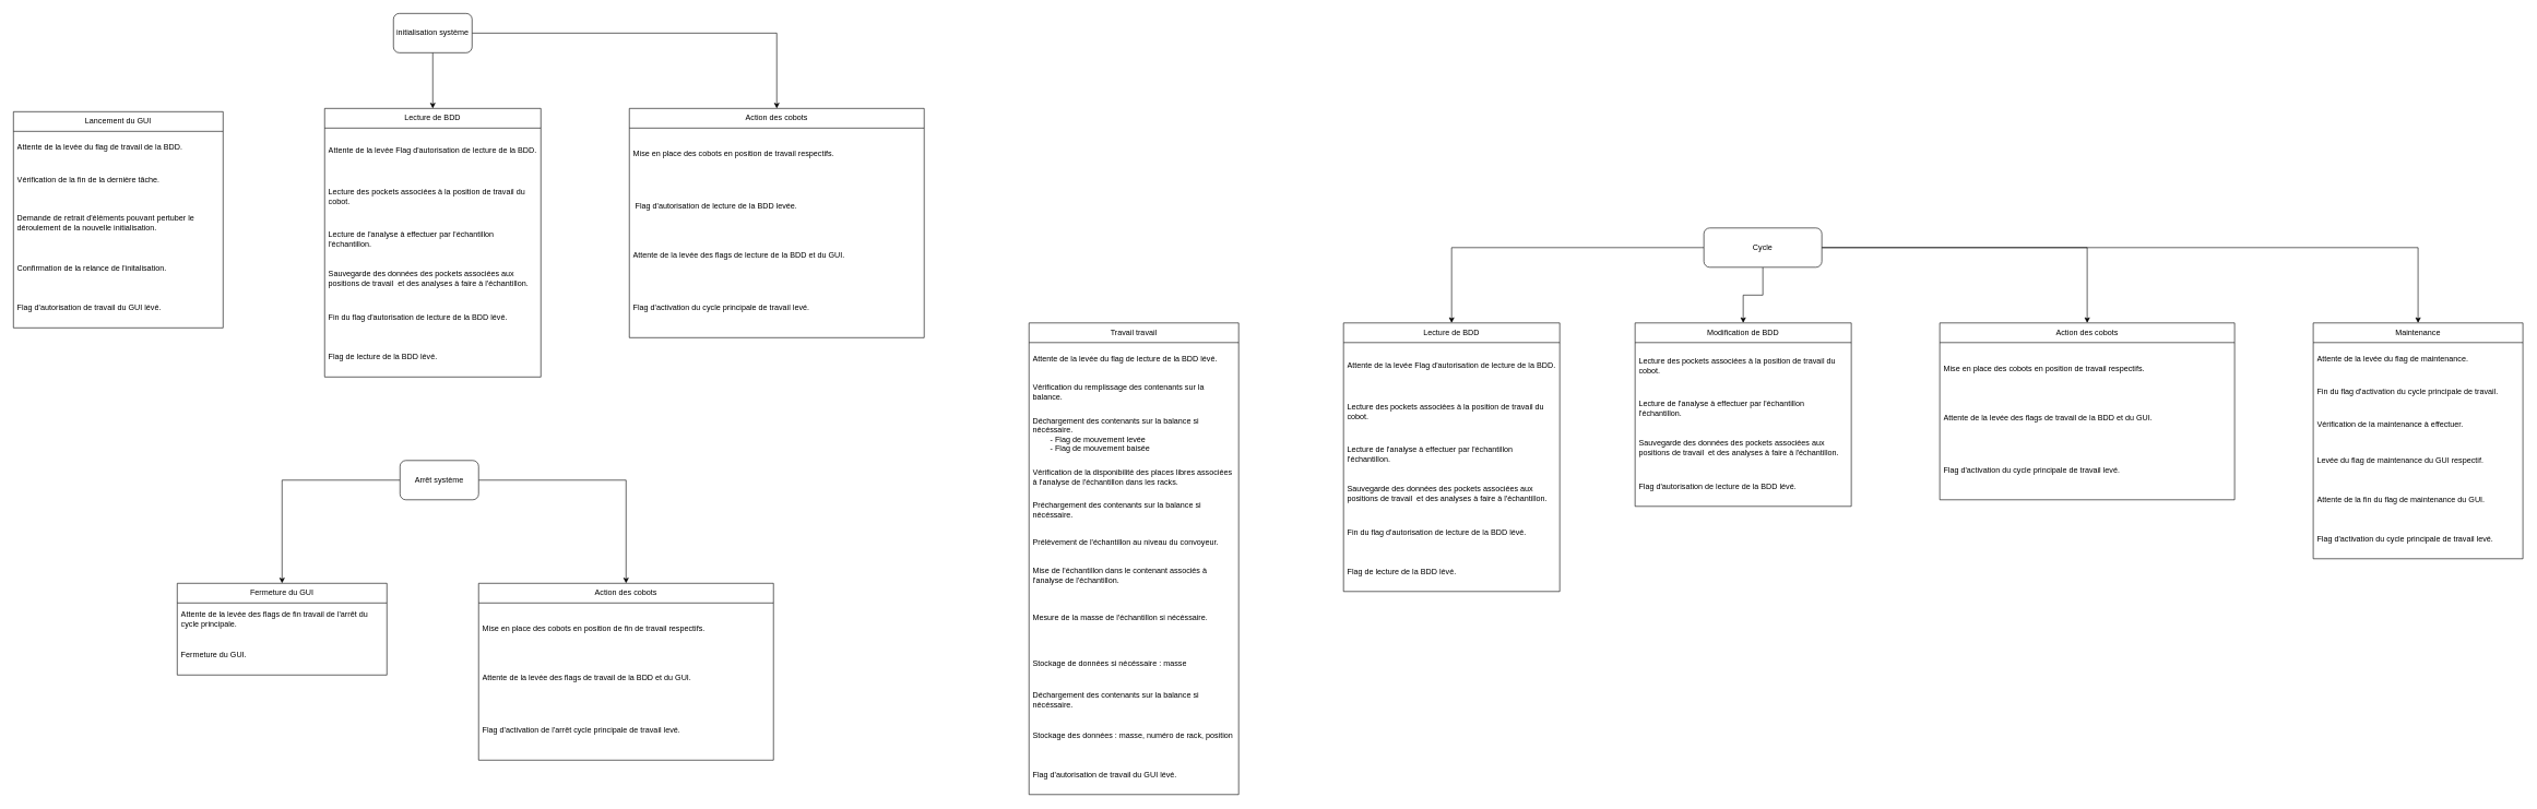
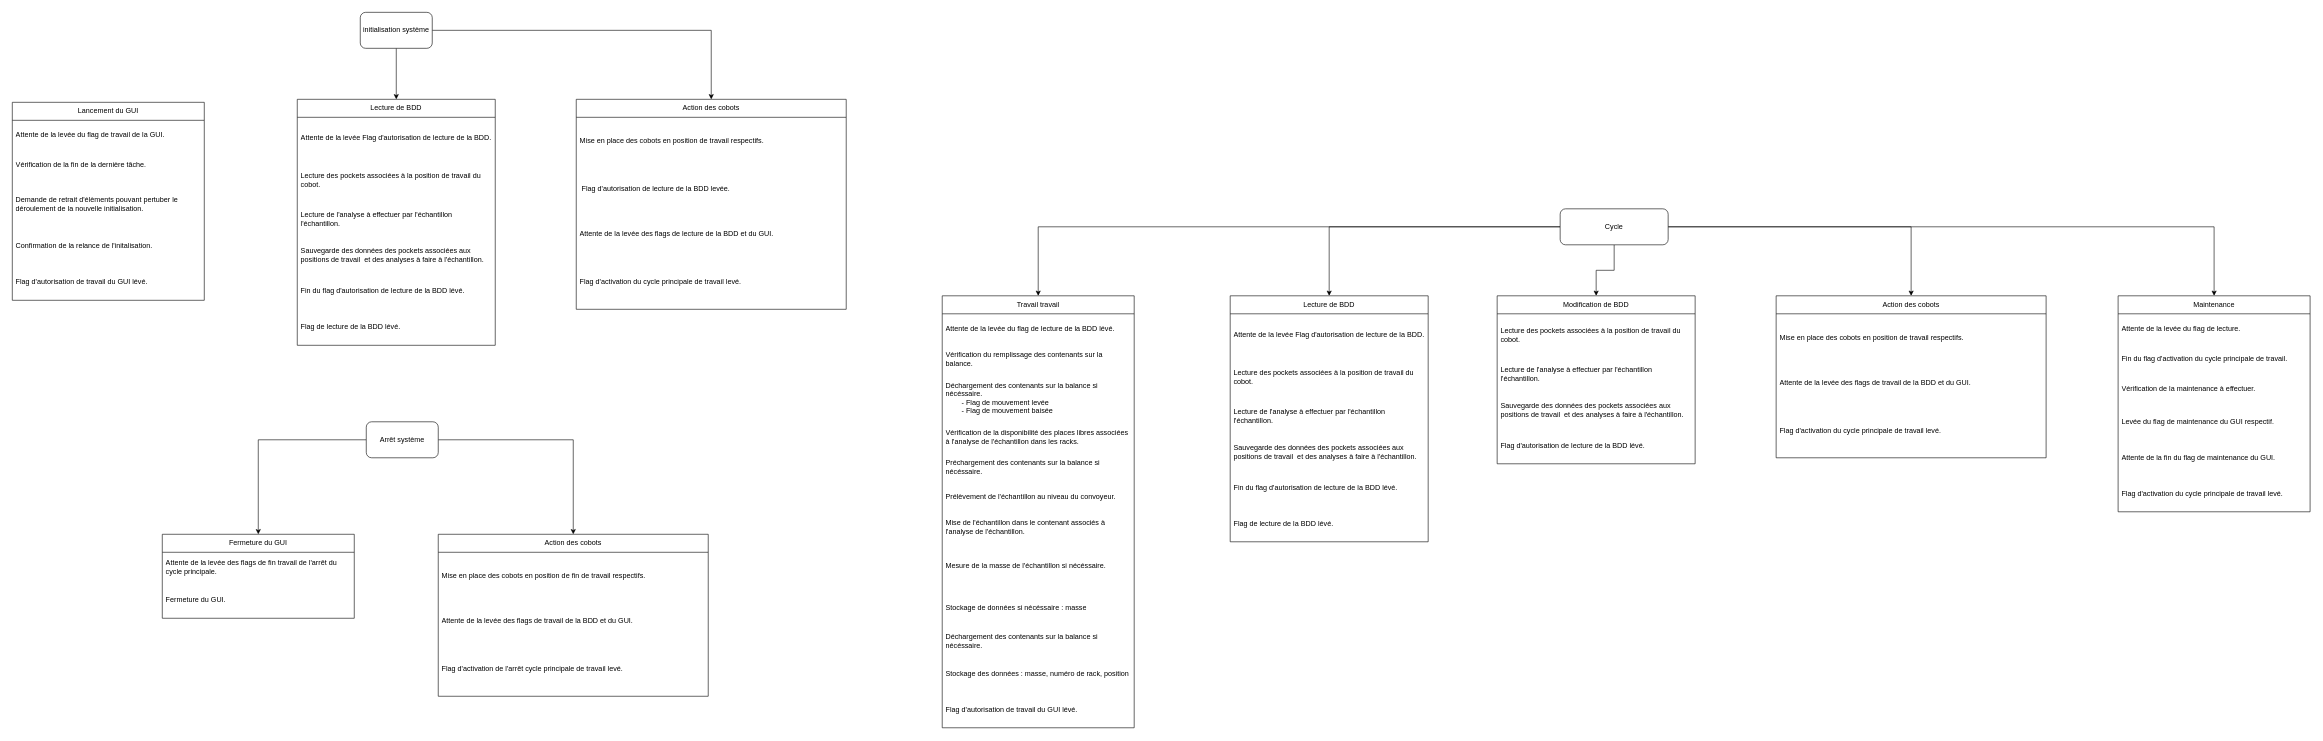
- <mxCell id="3" value="Attente de la levée du flag de travail de la BDD." style="text;strokeColor=none;fillColor=none;align=left;verticalAlign=middle;spacingLeft=4;spacingRight=4;overflow=hidden;points=[[0,0.5],[1,0.5]];portConstraint=eastwest;rotatable=0;whiteSpace=wrap;html=1;" parent="2" vertex="1"><mxGeometry y="30" width="320" height="50" as="geometry" /></mxCell>
+ <mxCell id="3" value="Attente de la levée du flag de travail de la GUI." style="text;strokeColor=none;fillColor=none;align=left;verticalAlign=middle;spacingLeft=4;spacingRight=4;overflow=hidden;points=[[0,0.5],[1,0.5]];portConstraint=eastwest;rotatable=0;whiteSpace=wrap;html=1;" parent="2" vertex="1"><mxGeometry y="30" width="320" height="50" as="geometry" /></mxCell>
+ <mxCell id="39" style="edgeStyle=orthogonalEdgeStyle;rounded=0;orthogonalLoop=1;jettySize=auto;html=1;exitX=0;exitY=0.5;exitDx=0;exitDy=0;entryX=0.5;entryY=0;entryDx=0;entryDy=0;" parent="1" source="44" target="26" edge="1"><mxGeometry relative="1" as="geometry" /></mxCell>
- <mxCell id="55" value="Attente de la levée du flag de maintenance." style="text;strokeColor=none;fillColor=none;align=left;verticalAlign=middle;spacingLeft=4;spacingRight=4;overflow=hidden;points=[[0,0.5],[1,0.5]];portConstraint=eastwest;rotatable=0;whiteSpace=wrap;html=1;" parent="54" vertex="1"><mxGeometry y="30" width="320" height="50" as="geometry" /></mxCell>
+ <mxCell id="55" value="Attente de la levée du flag de lecture." style="text;strokeColor=none;fillColor=none;align=left;verticalAlign=middle;spacingLeft=4;spacingRight=4;overflow=hidden;points=[[0,0.5],[1,0.5]];portConstraint=eastwest;rotatable=0;whiteSpace=wrap;html=1;" parent="54" vertex="1"><mxGeometry y="30" width="320" height="50" as="geometry" /></mxCell>
